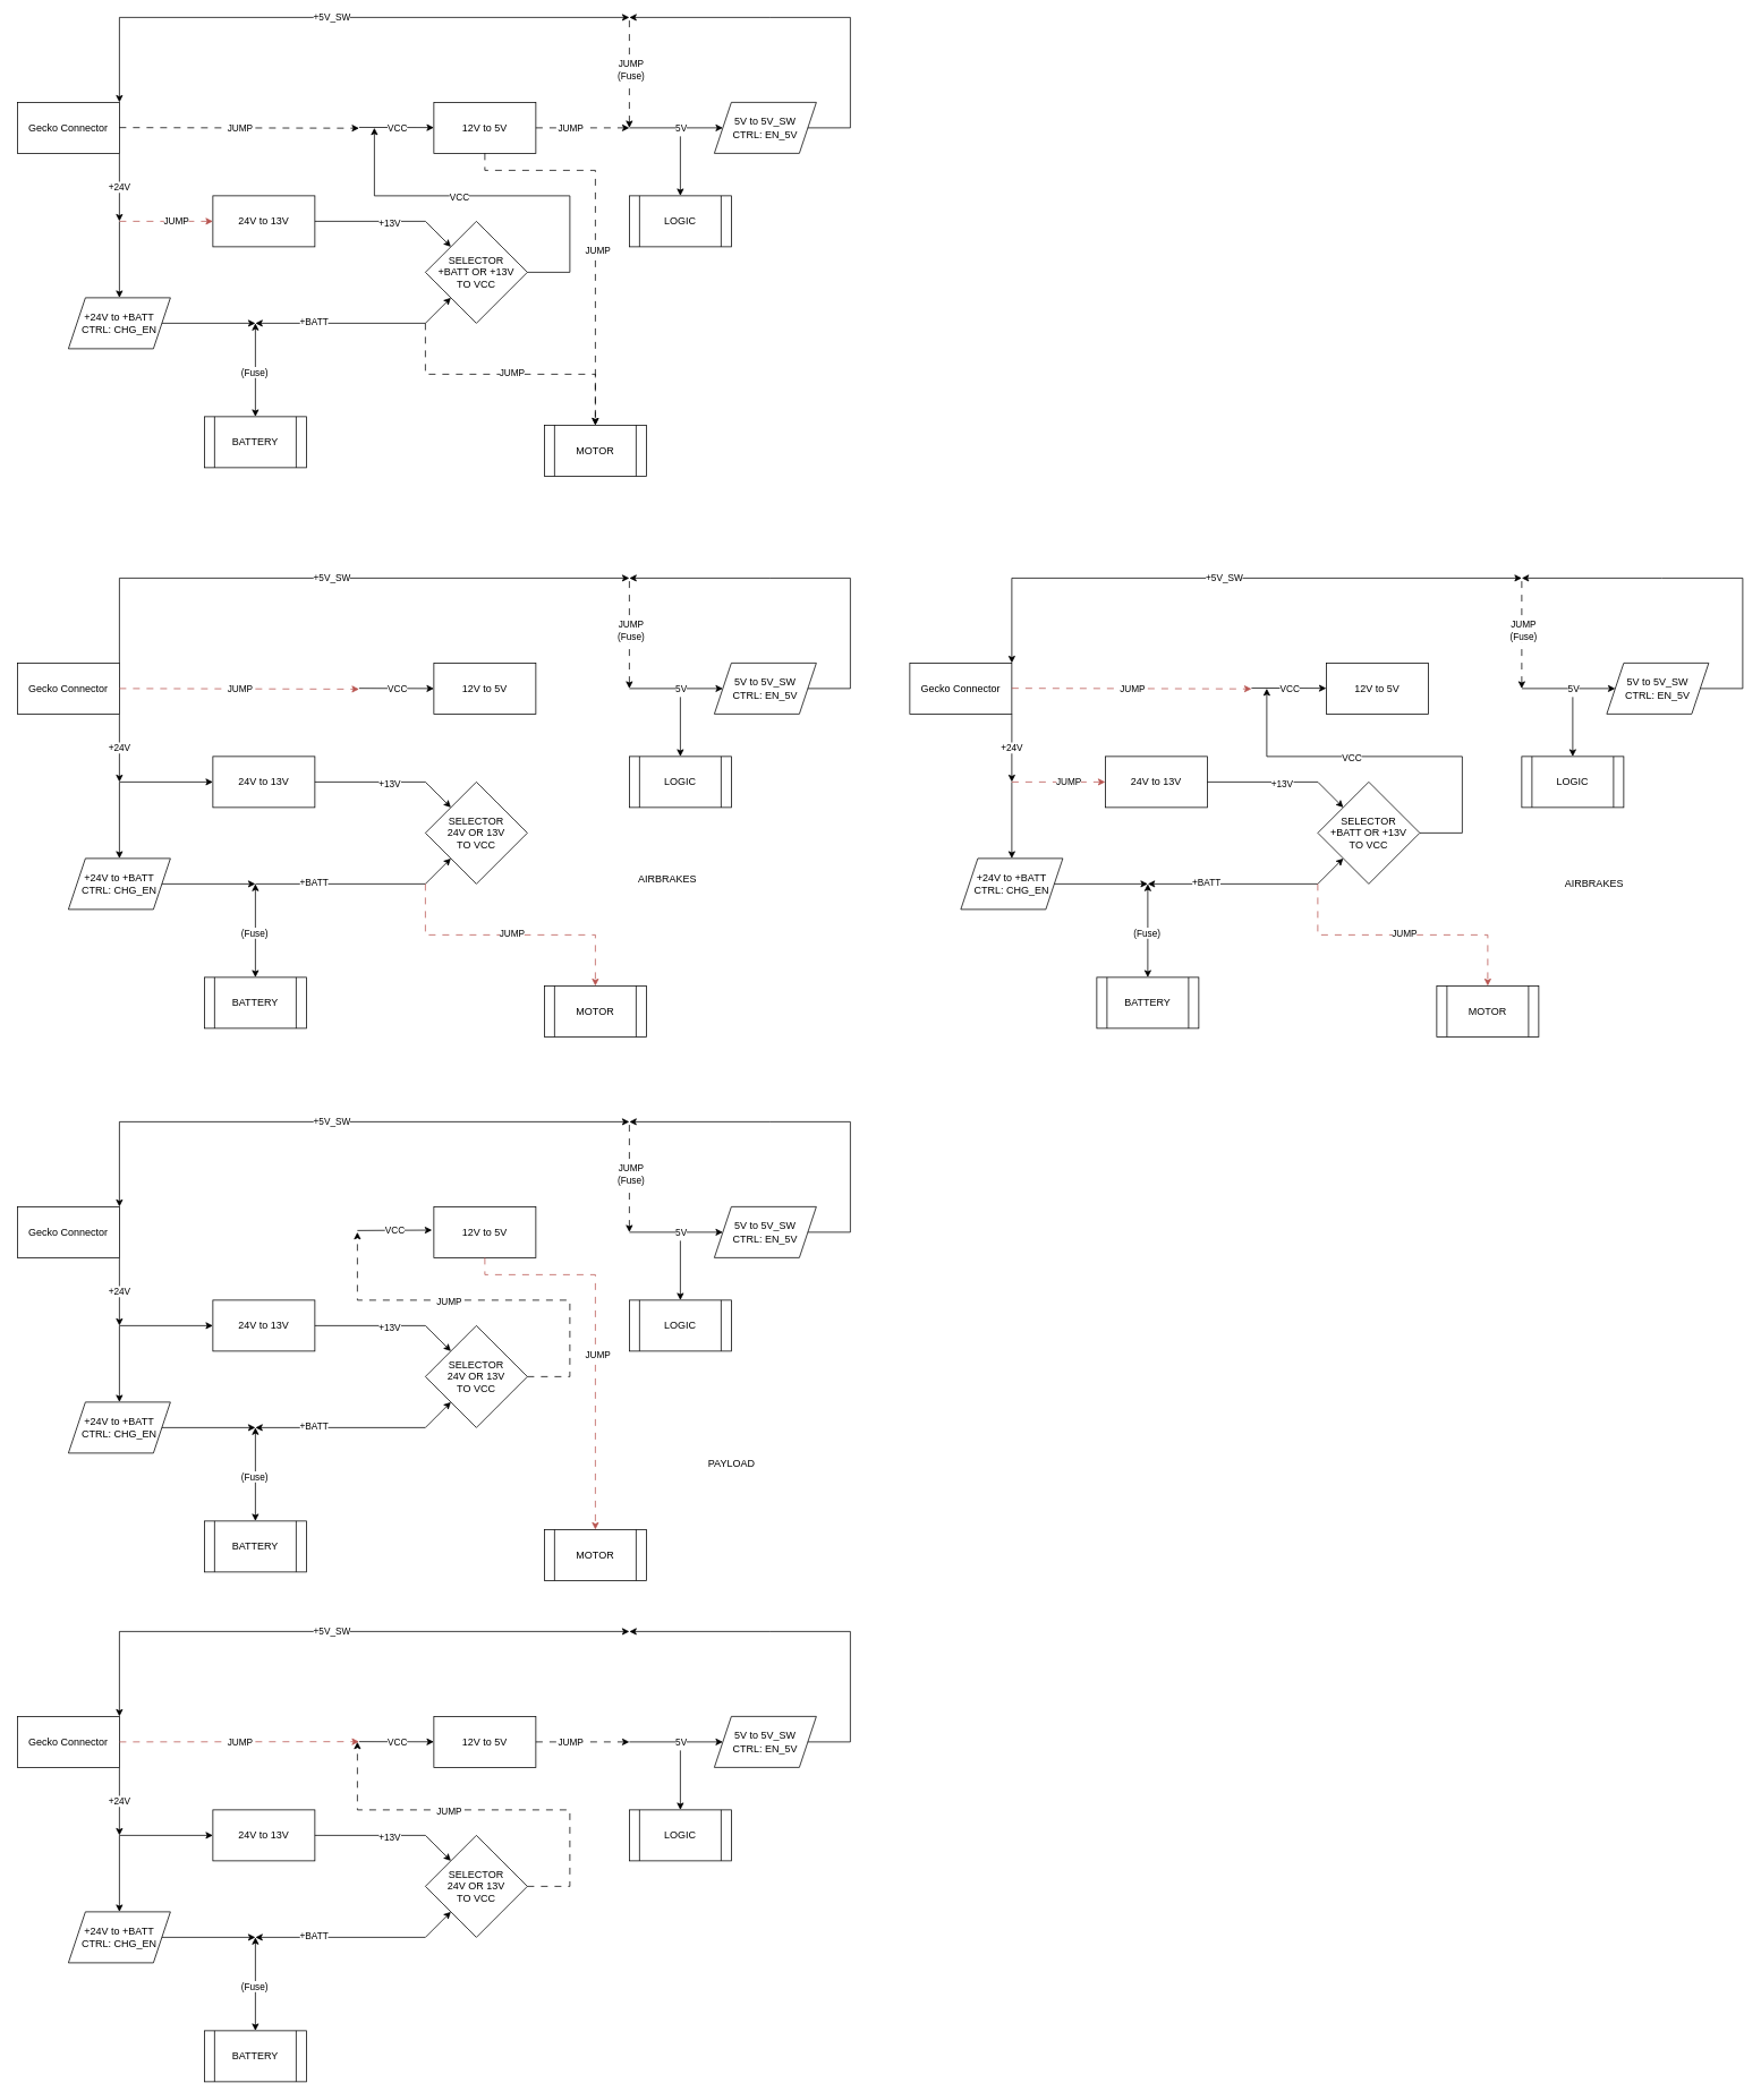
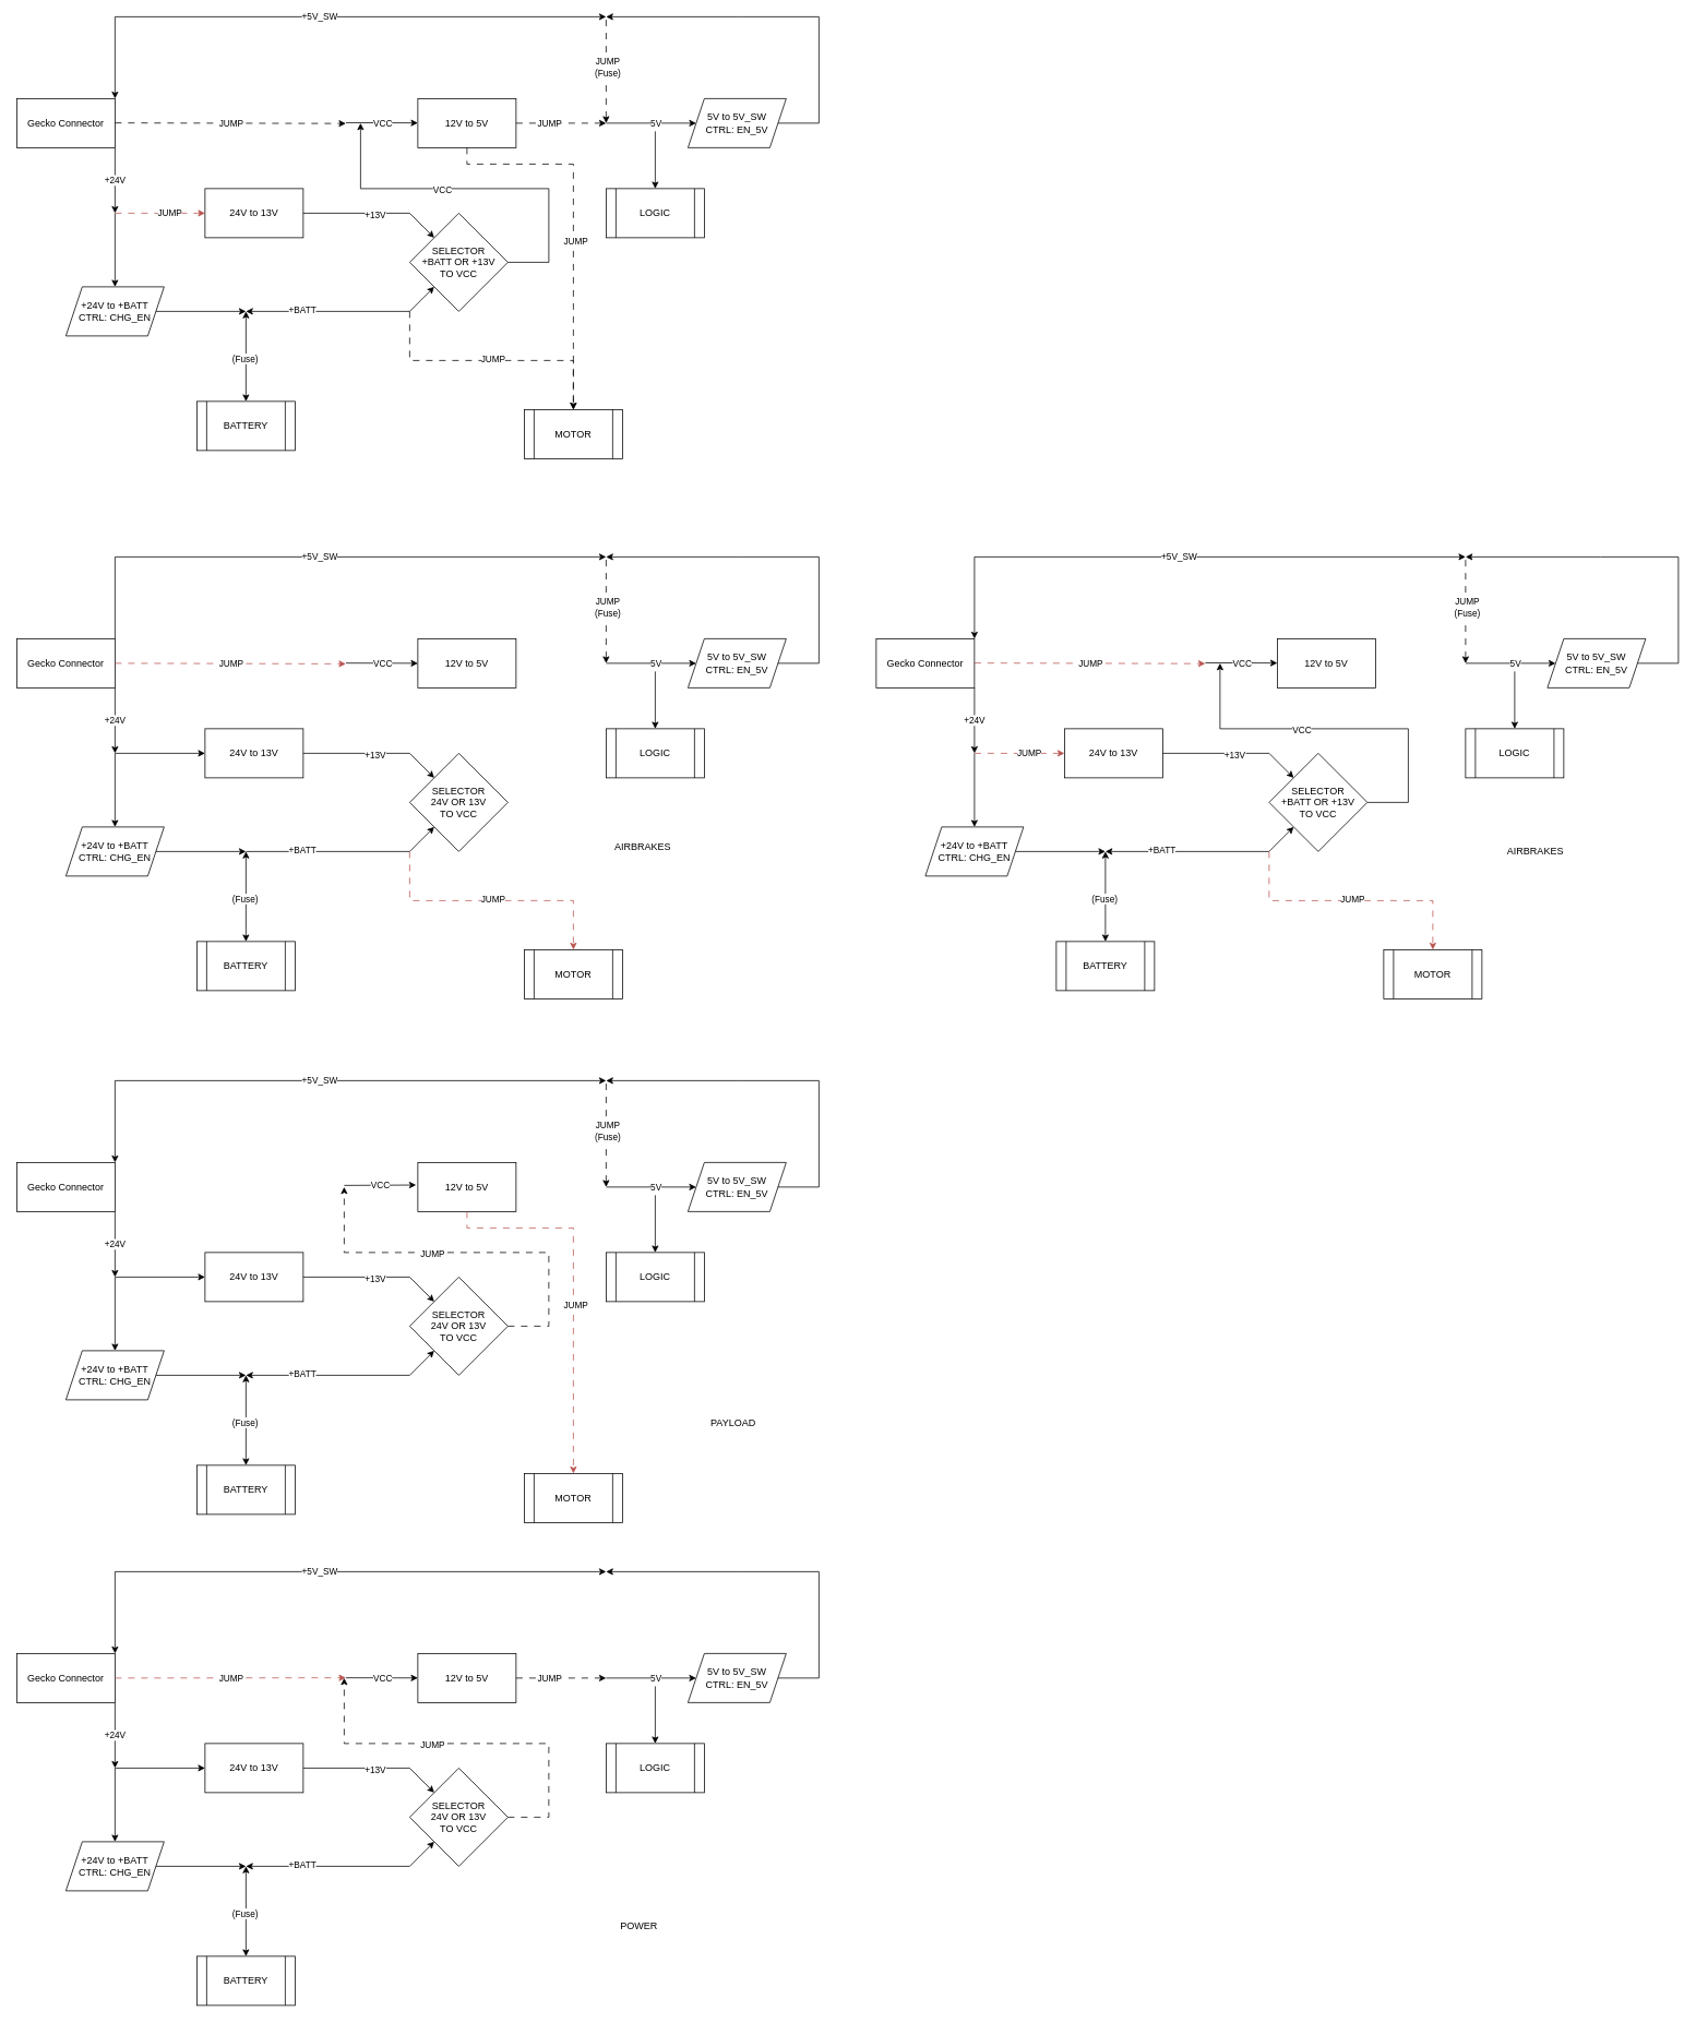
- <mxCell id="94" value="PAYLOAD" style="text;html=1;align=center;verticalAlign=middle;resizable=0;points=[];autosize=1;strokeColor=none;fillColor=none;" parent="1" vertex="1"><mxGeometry x="820" y="1708" width="80" height="30" as="geometry" /></mxCell>
+ <mxCell id="94" value="PAYLOAD" style="text;html=1;align=center;verticalAlign=middle;resizable=0;points=[];autosize=1;strokeColor=none;fillColor=none;" parent="1" vertex="1"><mxGeometry x="855" y="1723" width="80" height="30" as="geometry" /></mxCell>
+ <mxCell id="122" value="&lt;div&gt;POWER&lt;/div&gt;" style="text;html=1;align=center;verticalAlign=middle;resizable=0;points=[];autosize=1;strokeColor=none;fillColor=none;" parent="1" vertex="1"><mxGeometry x="745" y="2338" width="70" height="30" as="geometry" /></mxCell>
